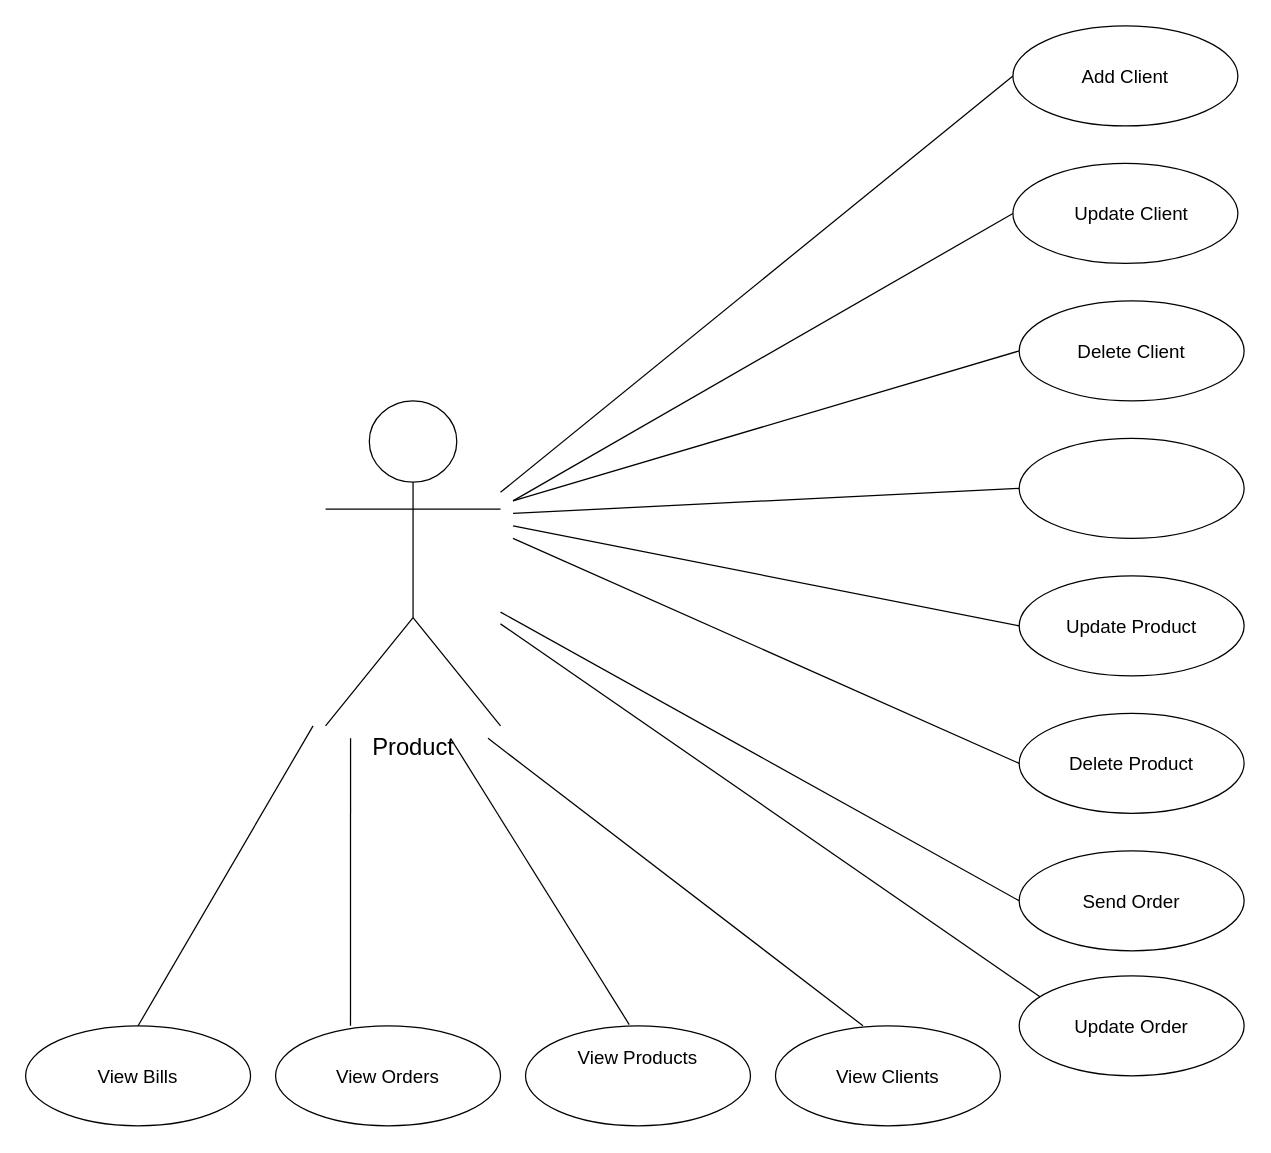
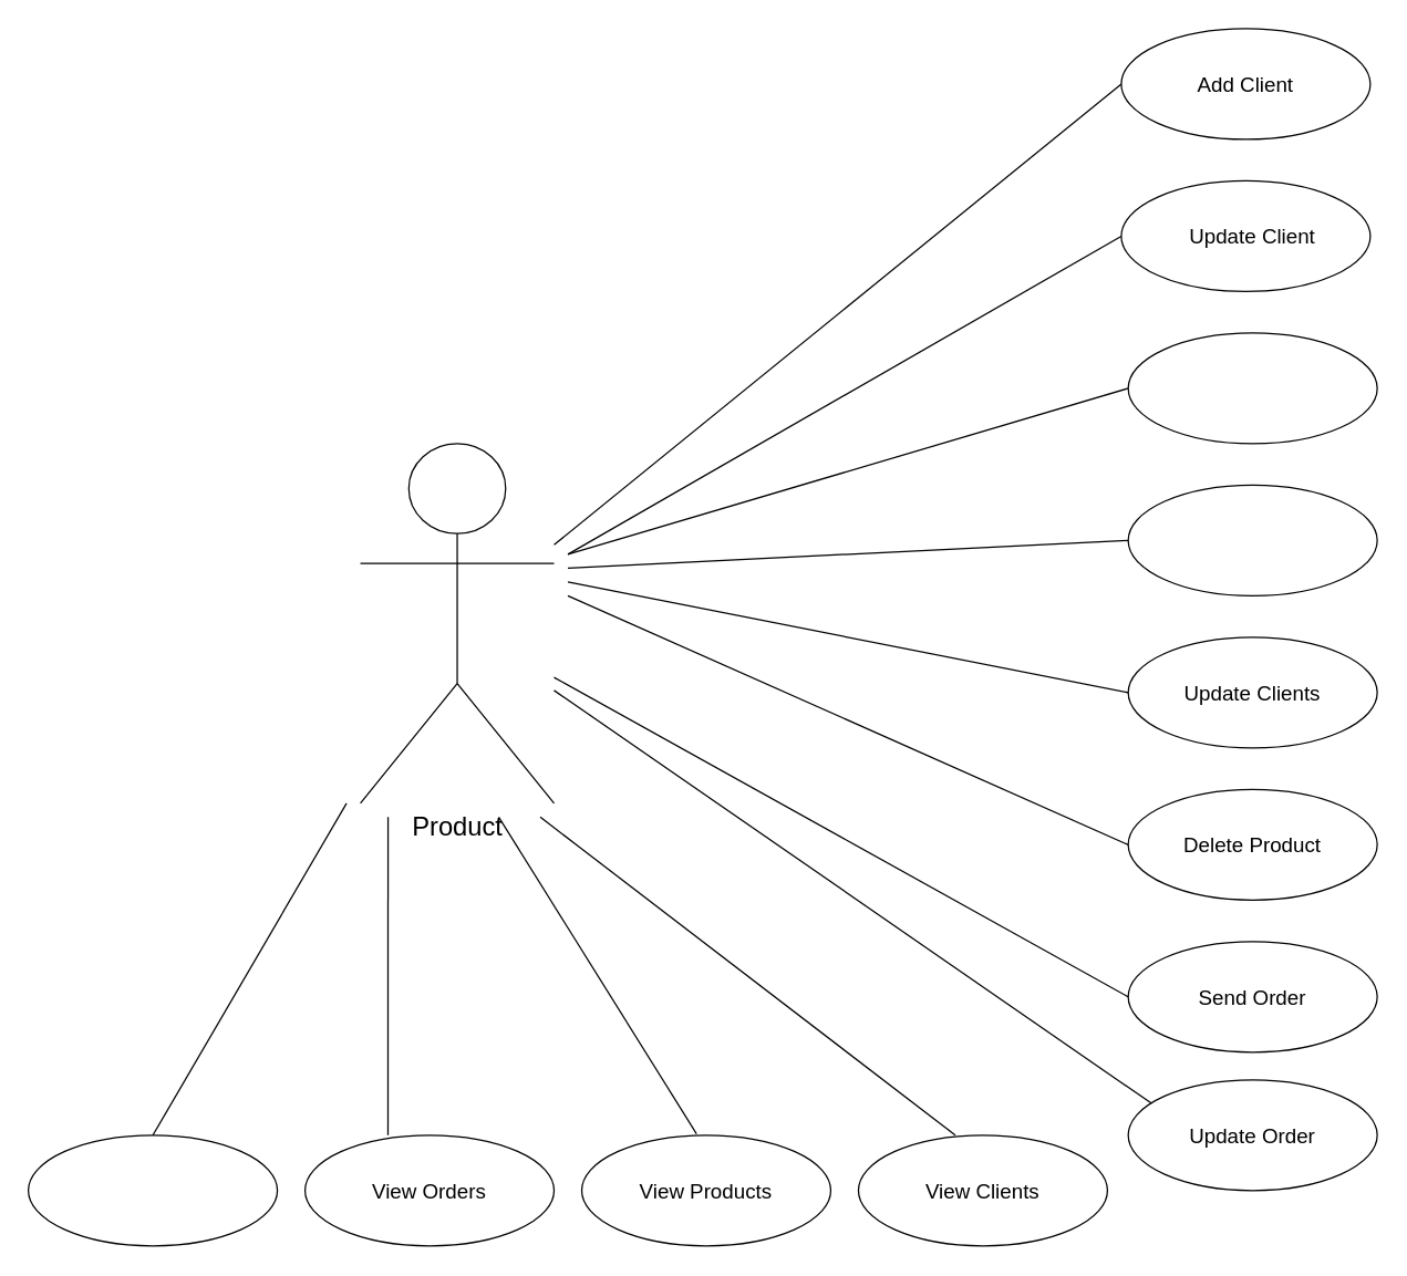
- <mxCell id="8" value="&lt;font style=&quot;font-size: 15px;&quot;&gt;Delete Client&lt;/font&gt;" style="text;html=1;align=center;verticalAlign=middle;whiteSpace=wrap;rounded=0;" vertex="1" parent="1"><mxGeometry x="840" y="265" width="130" height="30" as="geometry" /></mxCell>
- <mxCell id="11" value="&lt;font style=&quot;font-size: 15px;&quot;&gt;Update Product&lt;/font&gt;" style="text;html=1;align=center;verticalAlign=middle;whiteSpace=wrap;rounded=0;" vertex="1" parent="1"><mxGeometry x="845" y="485" width="120" height="30" as="geometry" /></mxCell>
+ <mxCell id="11" value="&lt;font style=&quot;font-size: 15px;&quot;&gt;Update Clients&lt;/font&gt;" style="text;html=1;align=center;verticalAlign=middle;whiteSpace=wrap;rounded=0;" vertex="1" parent="1"><mxGeometry x="845" y="485" width="120" height="30" as="geometry" /></mxCell>
- <mxCell id="21" value="&lt;font style=&quot;font-size: 15px;&quot;&gt;View Products&lt;/font&gt;" style="text;html=1;align=center;verticalAlign=middle;whiteSpace=wrap;rounded=0;" vertex="1" parent="1"><mxGeometry x="450" y="830" width="120" height="30" as="geometry" /></mxCell>
+ <mxCell id="21" value="&lt;font style=&quot;font-size: 15px;&quot;&gt;View Products&lt;/font&gt;" style="text;html=1;align=center;verticalAlign=middle;whiteSpace=wrap;rounded=0;" vertex="1" parent="1"><mxGeometry x="450" y="845" width="120" height="30" as="geometry" /></mxCell>
- <mxCell id="25" value="&lt;font style=&quot;font-size: 15px;&quot;&gt;View Bills&lt;/font&gt;" style="text;html=1;align=center;verticalAlign=middle;whiteSpace=wrap;rounded=0;" vertex="1" parent="1"><mxGeometry x="50" y="845" width="120" height="30" as="geometry" /></mxCell>
